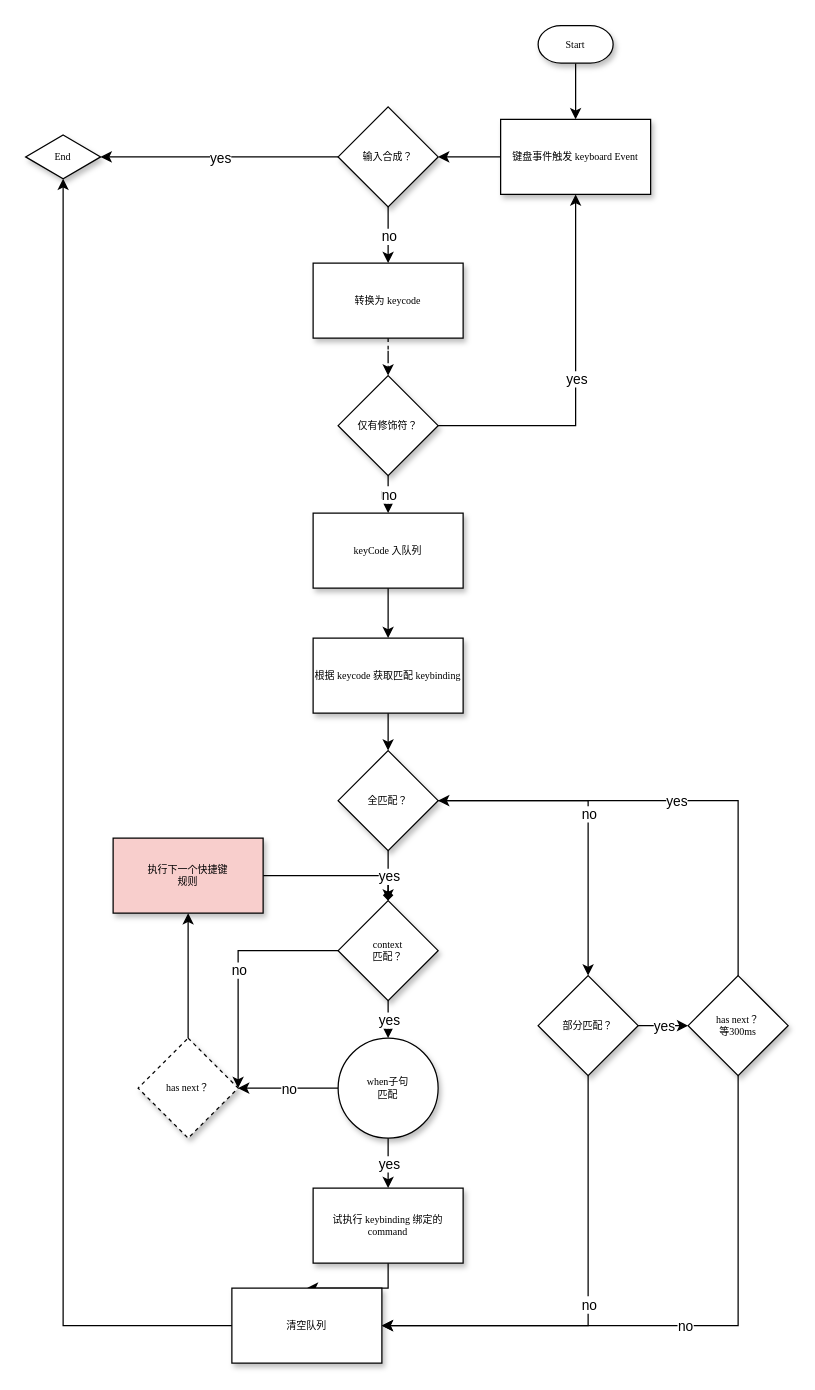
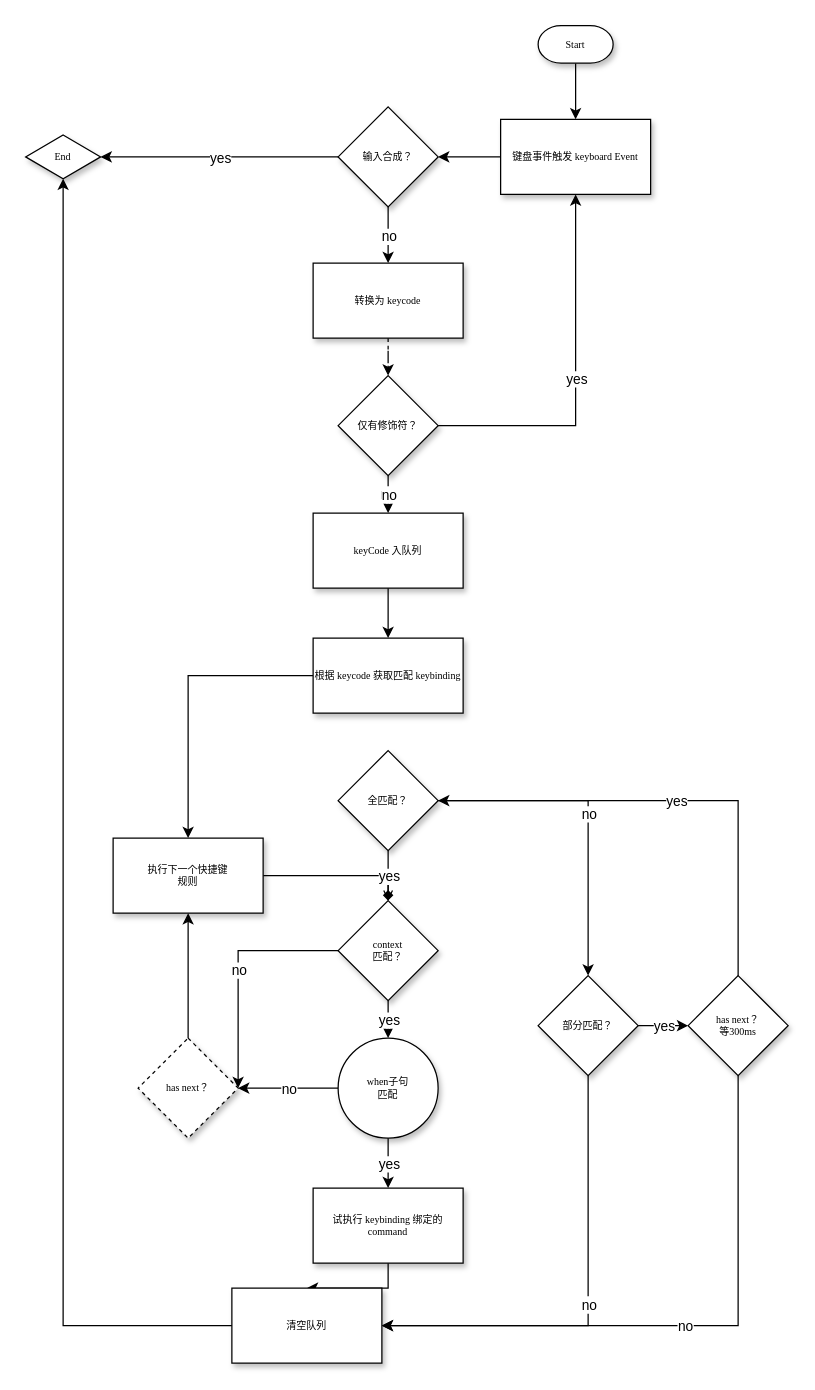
- <mxCell id="17" value="" style="edgeStyle=orthogonalEdgeStyle;rounded=0;orthogonalLoop=1;jettySize=auto;html=1;" edge="1" parent="1" source="18" target="33"><mxGeometry relative="1" as="geometry" /></mxCell>
+ <mxCell id="17" value="" style="edgeStyle=orthogonalEdgeStyle;rounded=0;orthogonalLoop=1;jettySize=auto;html=1;" edge="1" parent="1" source="18" target="20"><mxGeometry relative="1" as="geometry" /></mxCell>
- <mxCell id="20" value="执行下一个快捷键&lt;br&gt;规则" style="whiteSpace=wrap;html=1;rounded=0;shadow=1;fontFamily=Verdana;fontSize=8;strokeWidth=1;fillColor=#f8cecc;" vertex="1" parent="1"><mxGeometry x="90" y="670" width="120" height="60" as="geometry" /></mxCell>
+ <mxCell id="20" value="执行下一个快捷键&lt;br&gt;规则" style="whiteSpace=wrap;html=1;rounded=0;shadow=1;fontFamily=Verdana;fontSize=8;strokeWidth=1;" vertex="1" parent="1"><mxGeometry x="90" y="670" width="120" height="60" as="geometry" /></mxCell>
- <mxCell id="19" style="edgeStyle=orthogonalEdgeStyle;rounded=0;orthogonalLoop=1;jettySize=auto;html=1;entryX=0.5;entryY=0;entryDx=0;entryDy=0;" edge="1" parent="1" source="20" target="45"><mxGeometry relative="1" as="geometry" /></mxCell>
+ <mxCell id="19" style="edgeStyle=orthogonalEdgeStyle;rounded=0;orthogonalLoop=1;jettySize=auto;html=1;entryX=0.5;entryY=0;entryDx=0;entryDy=0;endArrow=open;" edge="1" parent="1" source="20" target="45"><mxGeometry relative="1" as="geometry" /></mxCell>
